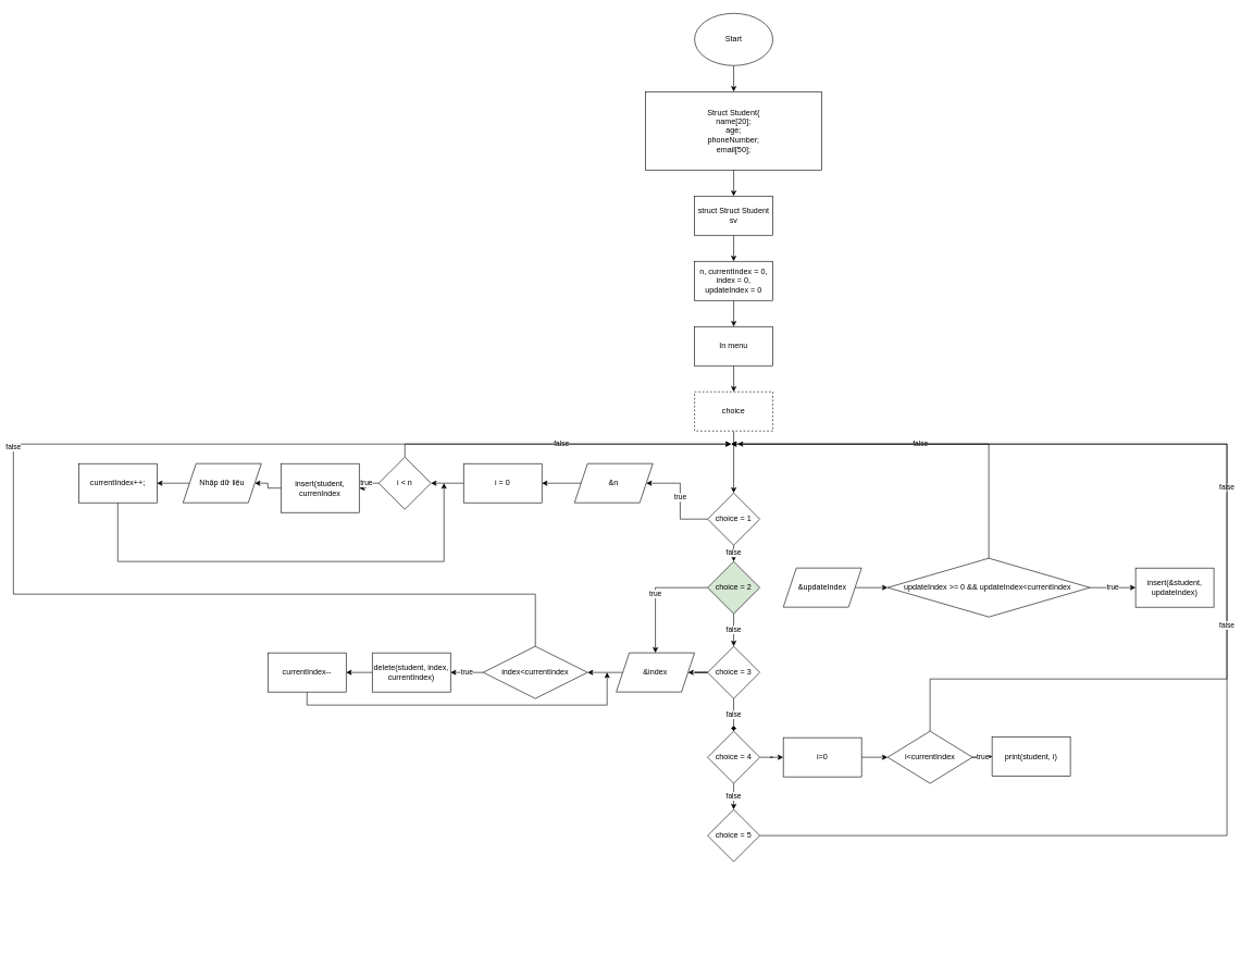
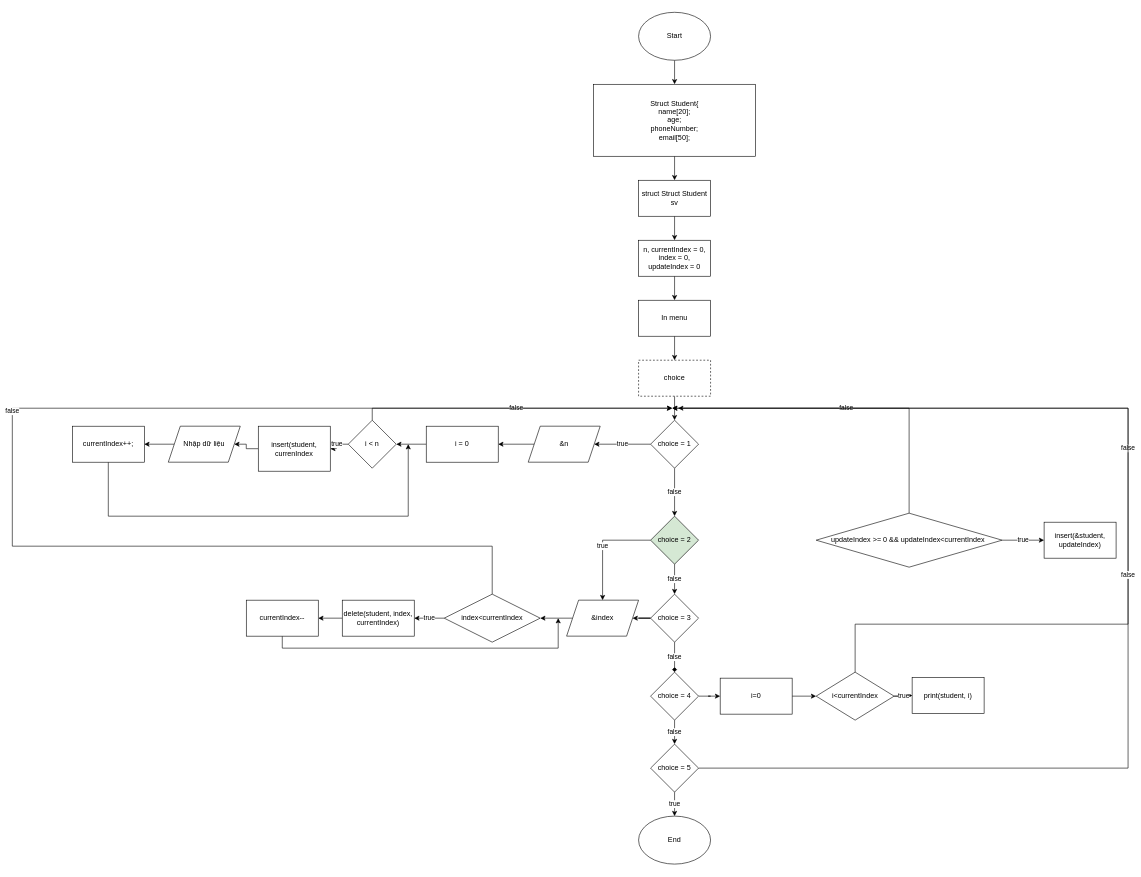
- <mxCell id="14" value="choice = 1" style="rhombus;whiteSpace=wrap;html=1;rounded=0;" vertex="1" parent="1"><mxGeometry x="1084" y="755" width="80" height="80" as="geometry" /></mxCell>
+ <mxCell id="14" value="choice = 1" style="rhombus;whiteSpace=wrap;html=1;rounded=0;" vertex="1" parent="1"><mxGeometry x="1084" y="700" width="80" height="80" as="geometry" /></mxCell>
- <mxCell id="32" value="&amp;amp;updateIndex" style="shape=parallelogram;perimeter=parallelogramPerimeter;whiteSpace=wrap;html=1;fixedSize=1;" vertex="1" parent="1"><mxGeometry x="1200" y="870" width="120" height="60" as="geometry" /></mxCell>
- <mxCell id="31" value="" style="edgeStyle=orthogonalEdgeStyle;rounded=0;orthogonalLoop=1;jettySize=auto;html=1;" edge="1" parent="1" source="32" target="37"><mxGeometry relative="1" as="geometry"><mxPoint x="1350" y="900" as="targetPoint" /></mxGeometry></mxCell>
+ <mxCell id="61" value="true" style="edgeStyle=orthogonalEdgeStyle;rounded=0;orthogonalLoop=1;jettySize=auto;html=1;" edge="1" parent="1" source="63" target="64"><mxGeometry relative="1" as="geometry" /></mxCell>
+ <mxCell id="64" value="End" style="ellipse;whiteSpace=wrap;html=1;" vertex="1" parent="1"><mxGeometry x="1064" y="1360" width="120" height="80" as="geometry" /></mxCell>
